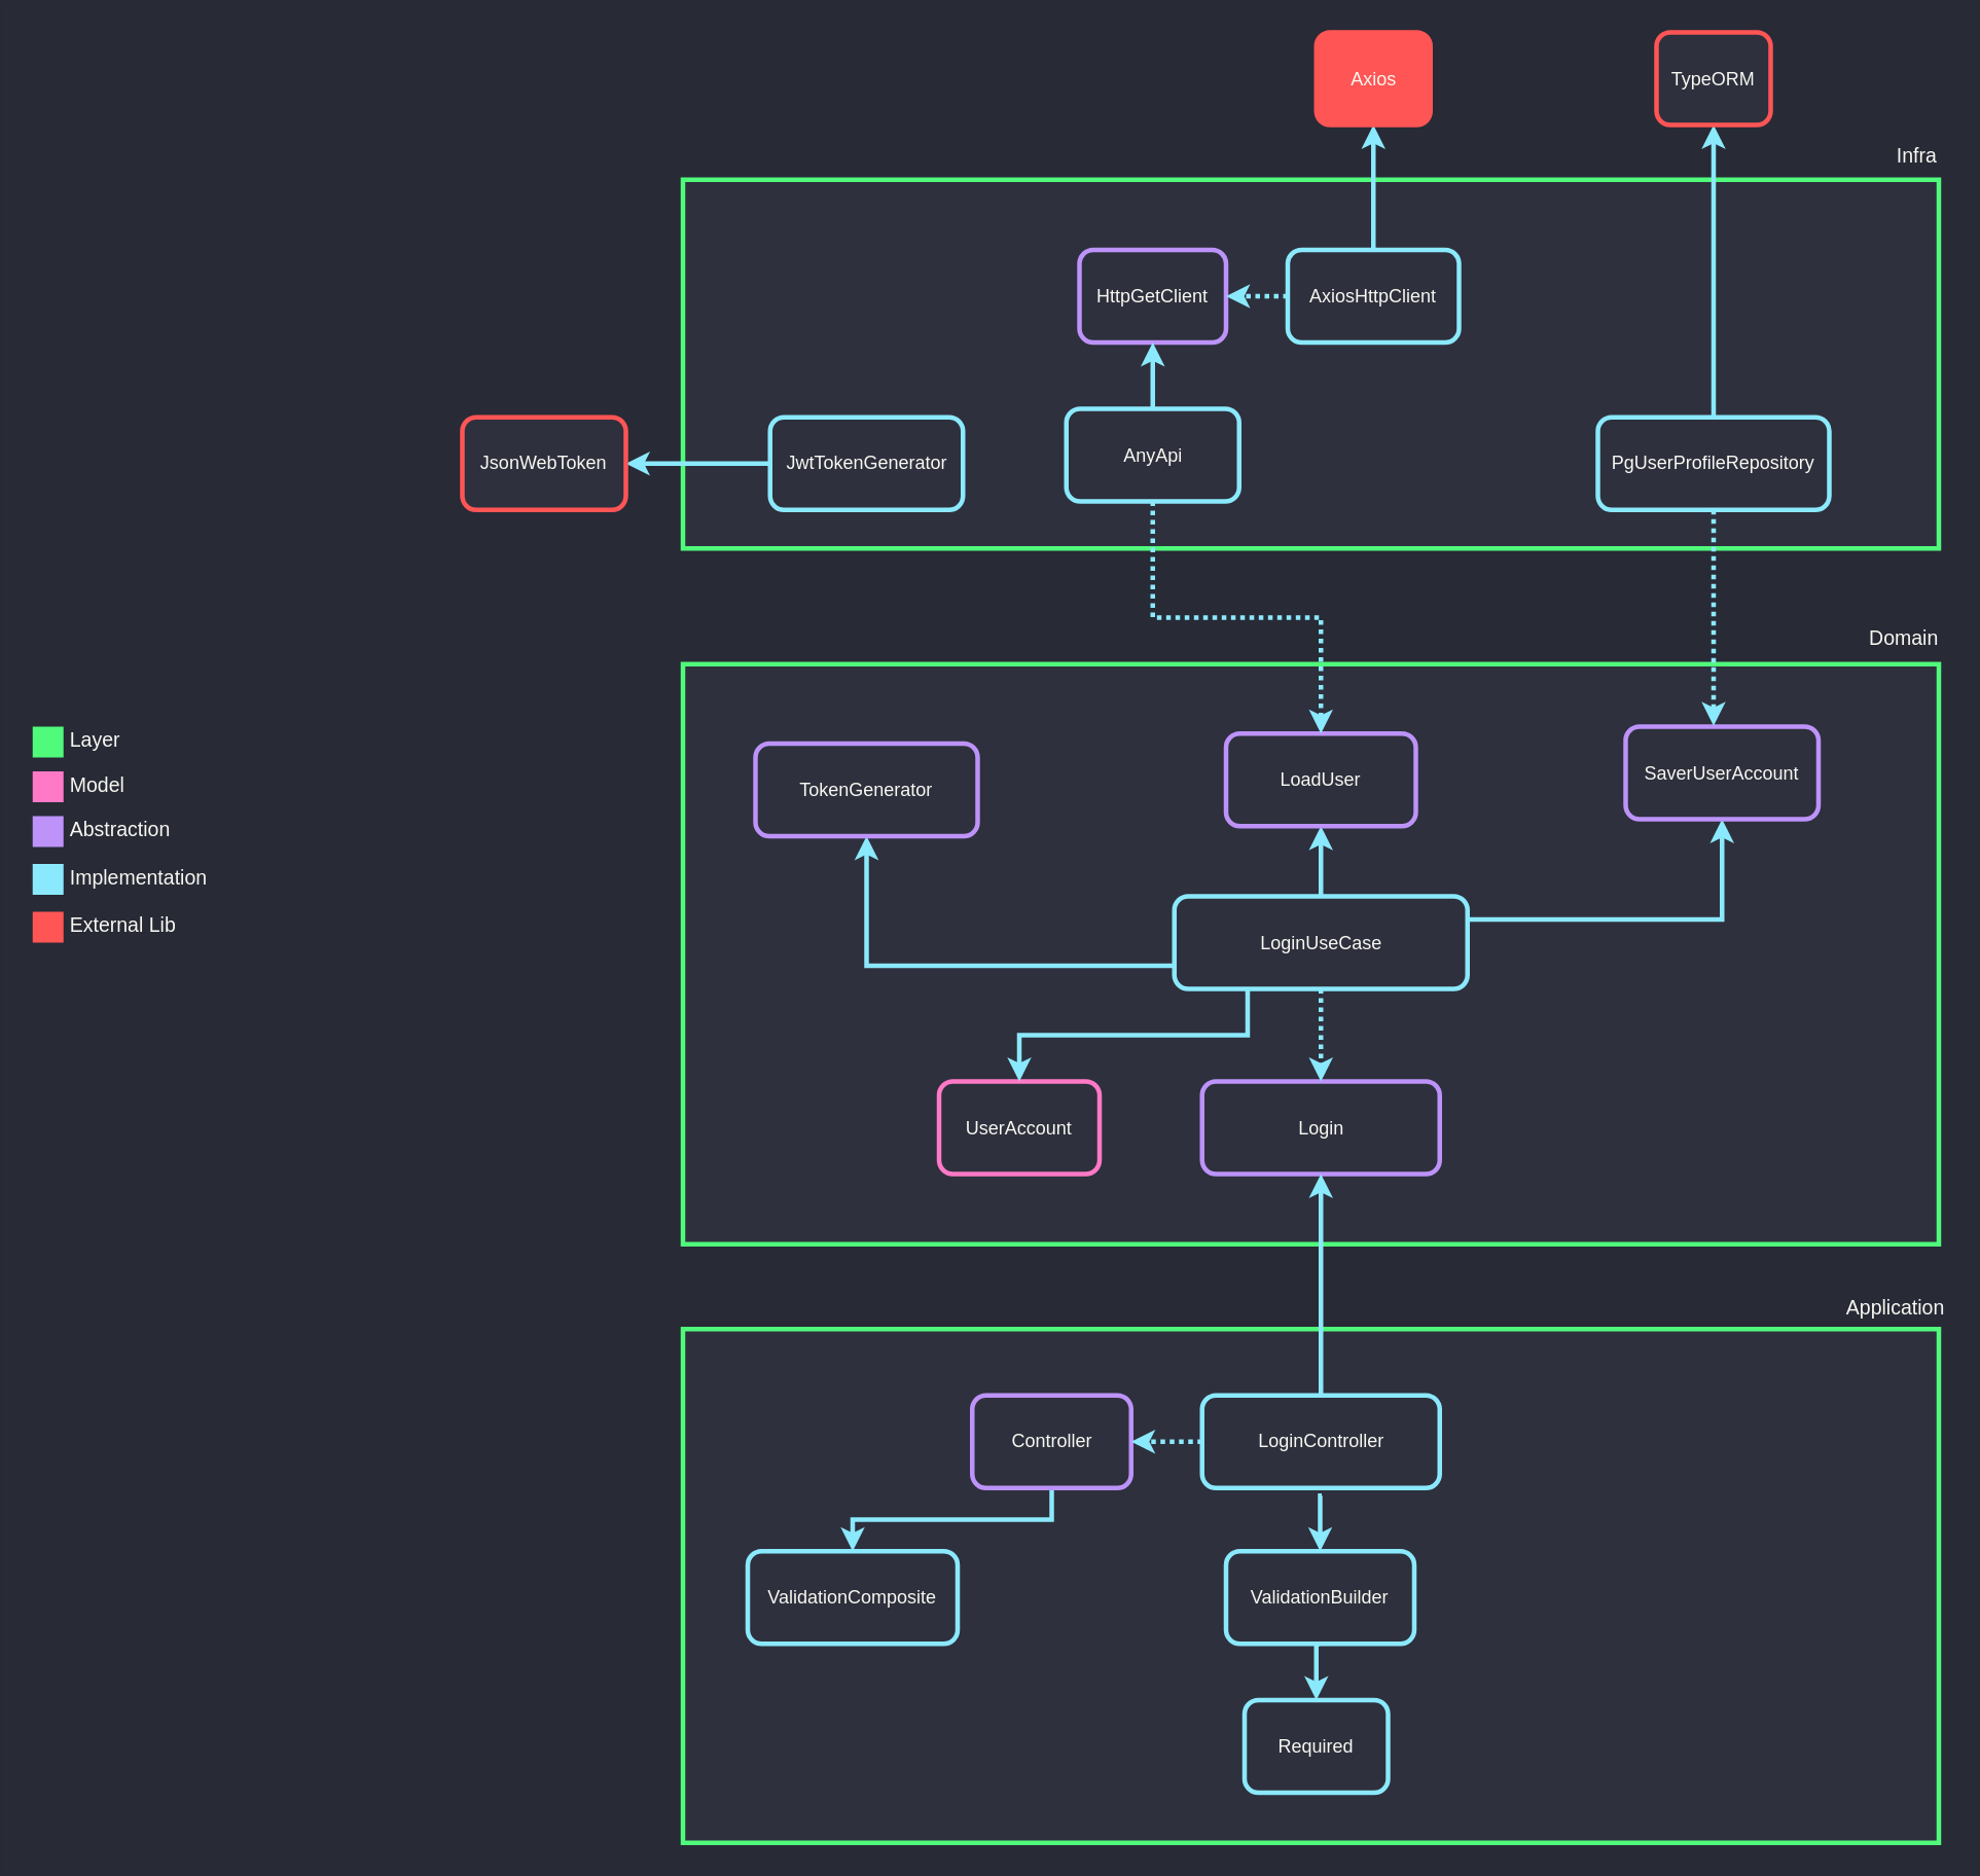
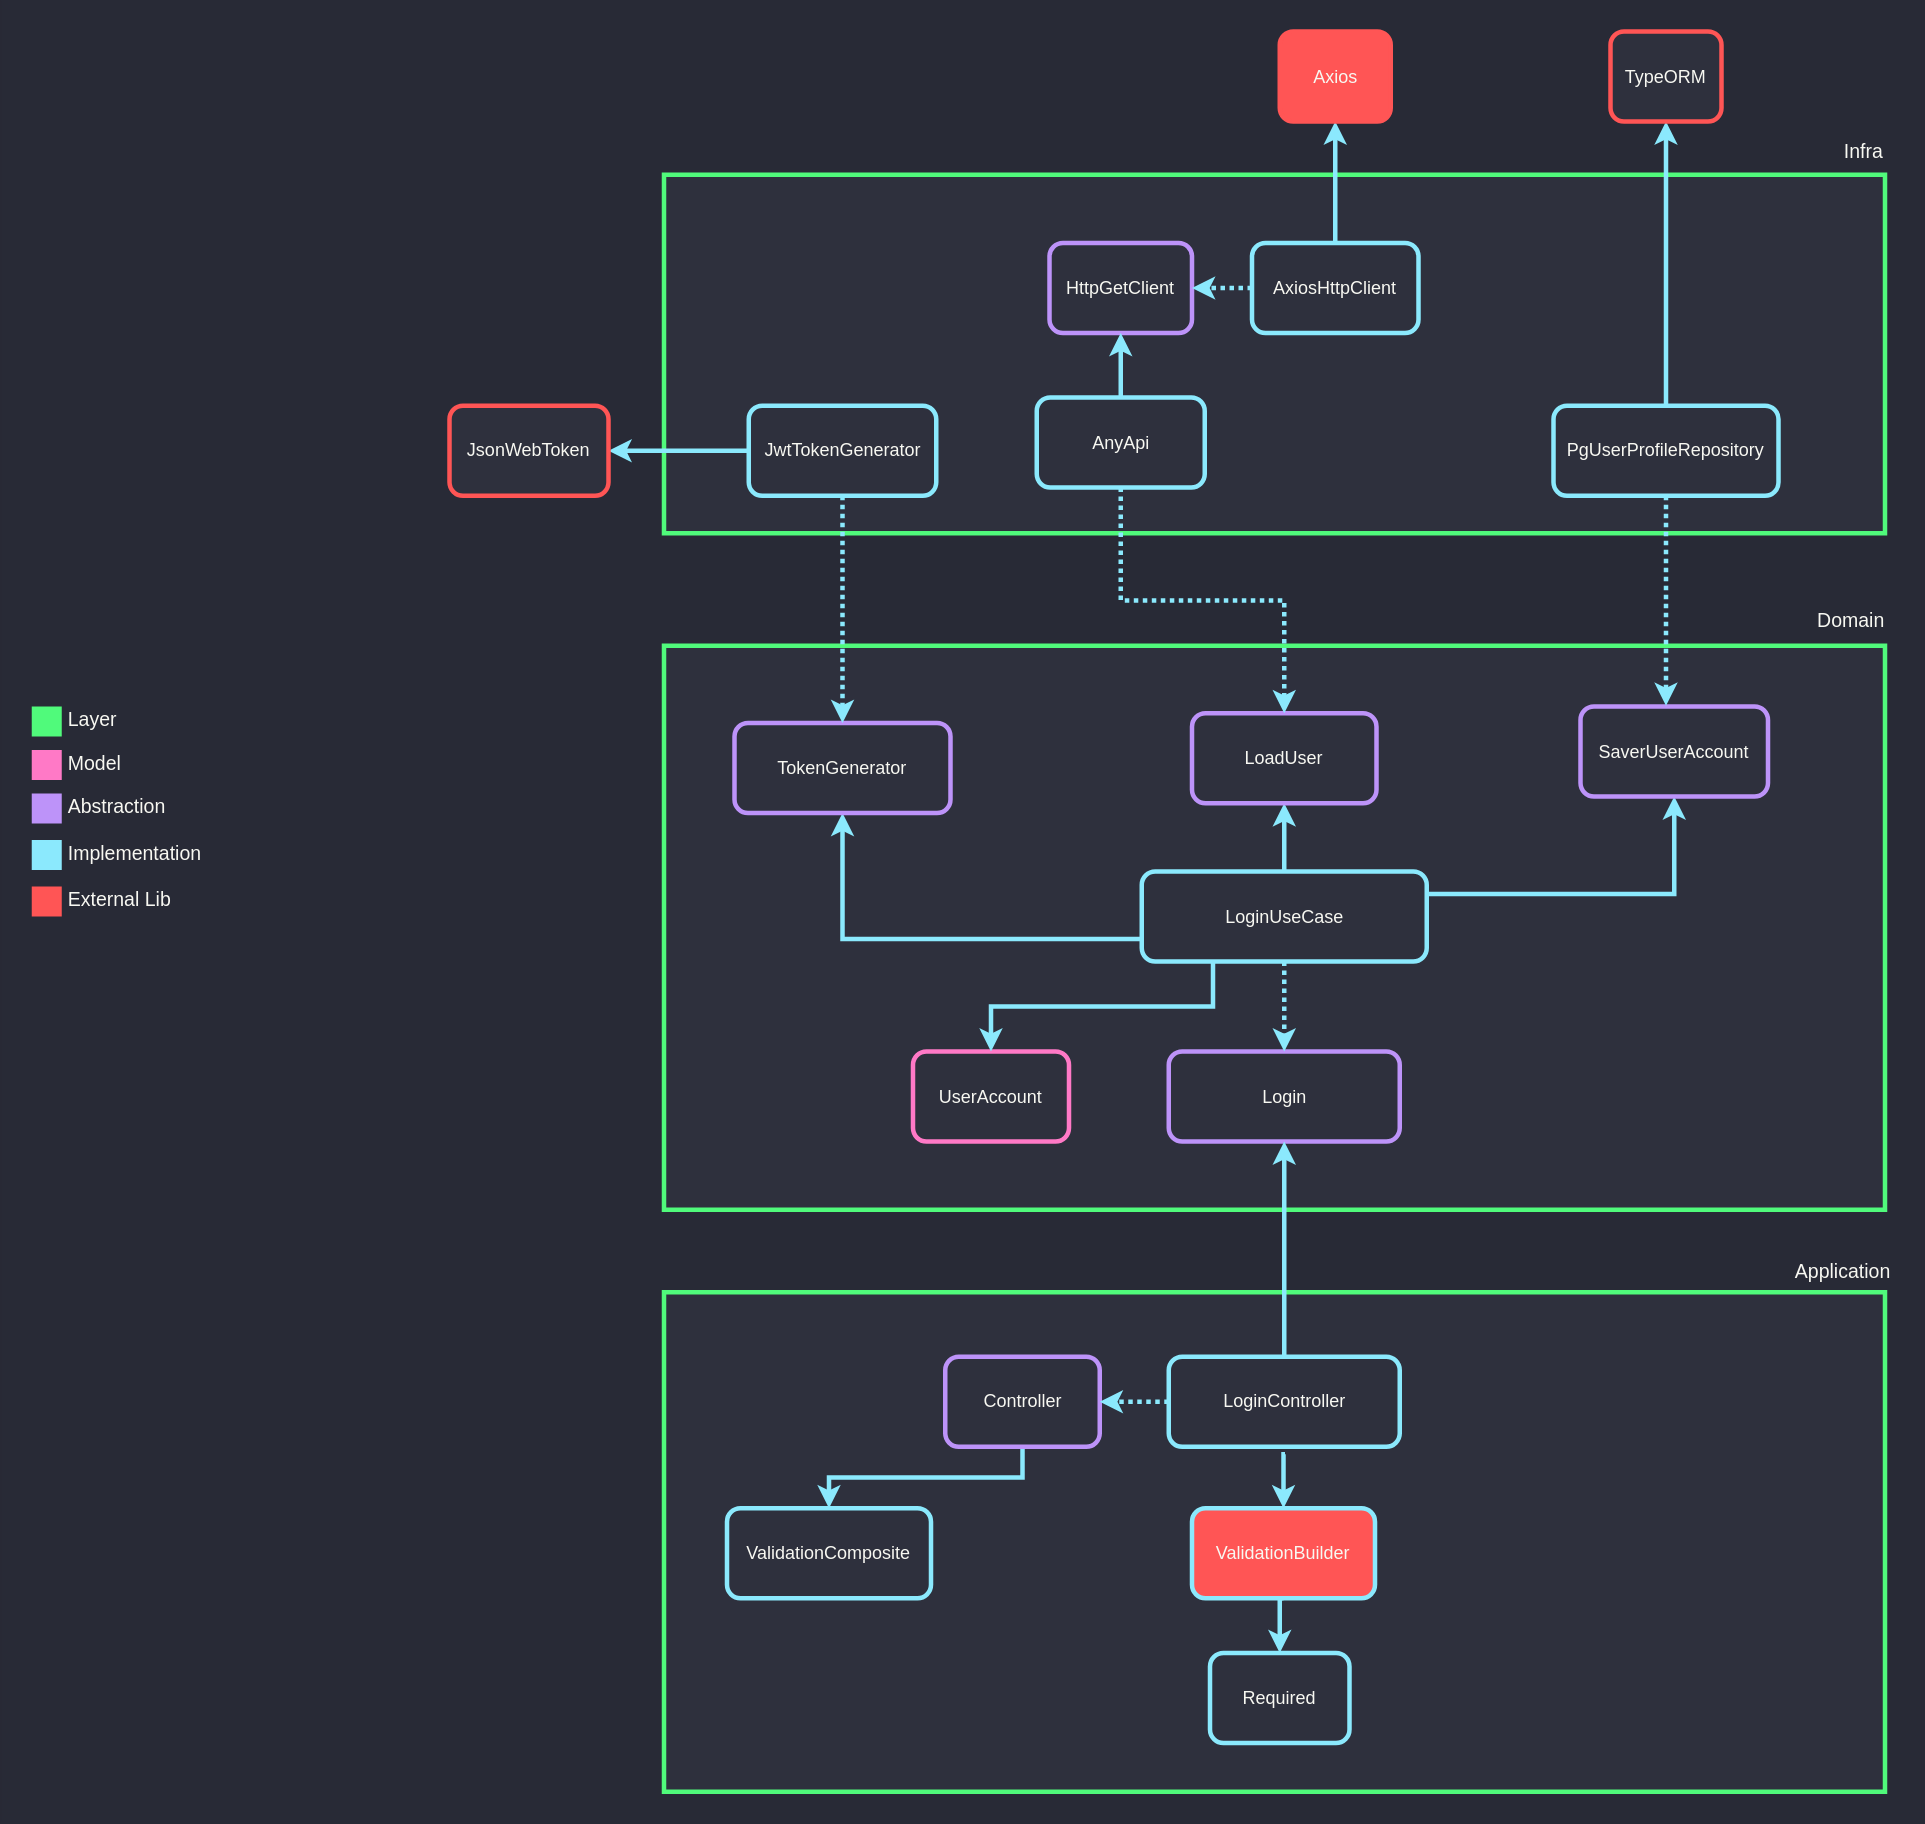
+ <mxCell id="46" style="edgeStyle=orthogonalEdgeStyle;rounded=0;orthogonalLoop=1;jettySize=auto;html=1;exitX=0.5;exitY=1;exitDx=0;exitDy=0;entryX=0.5;entryY=0;entryDx=0;entryDy=0;dashed=1;dashPattern=1 1;strokeColor=#8BE9FD;strokeWidth=3;" parent="1" source="48" target="45" edge="1"><mxGeometry relative="1" as="geometry"><mxPoint x="544" y="449" as="targetPoint" /></mxGeometry></mxCell>
- <mxCell id="60" value="ValidationBuilder" style="rounded=1;whiteSpace=wrap;html=1;strokeColor=#8BE9FD;fillColor=#2E303D;strokeWidth=3;fontColor=#F8F8F2;" parent="1" vertex="1"><mxGeometry x="794" y="1005" width="122" height="60" as="geometry" /></mxCell>
+ <mxCell id="60" value="ValidationBuilder" style="rounded=1;whiteSpace=wrap;html=1;strokeColor=#8BE9FD;fillColor=#ff5555;strokeWidth=3;fontColor=#F8F8F2;" parent="1" vertex="1"><mxGeometry x="794" y="1005" width="122" height="60" as="geometry" /></mxCell>
